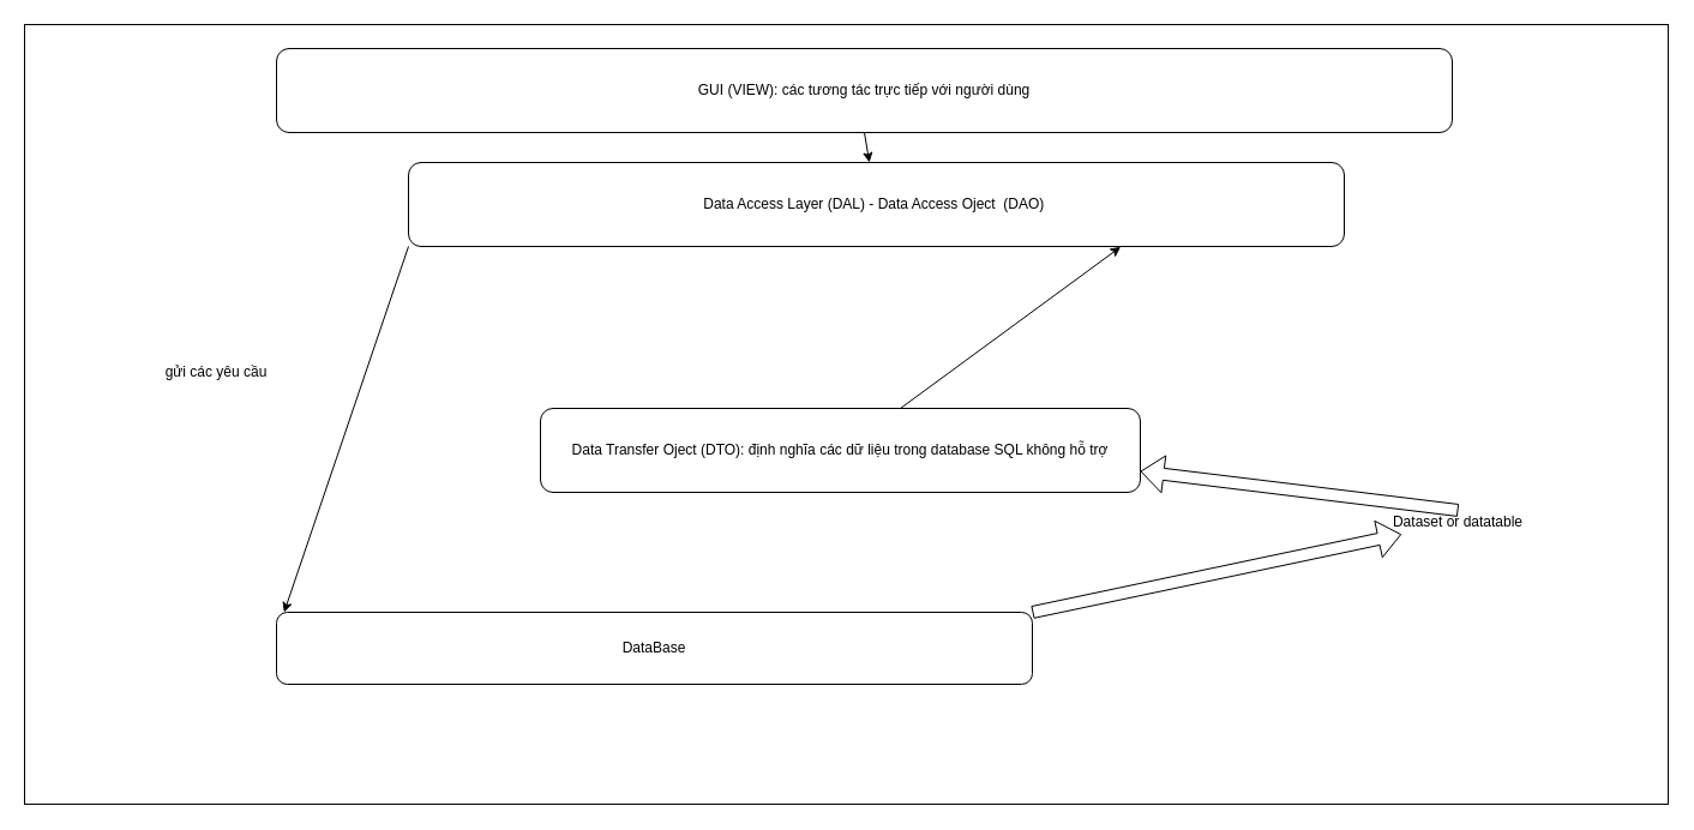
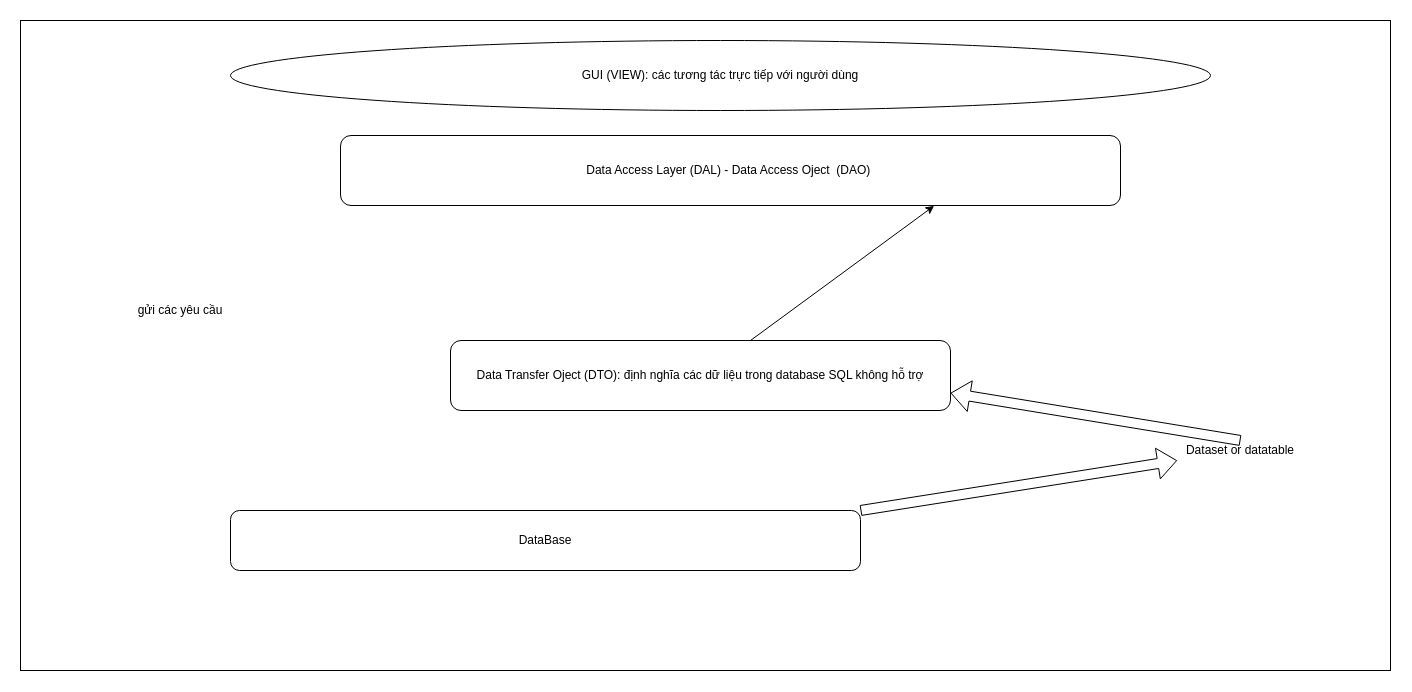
- <mxCell id="3" value="GUI (VIEW): các tương tác trực tiếp với người dùng" style="rounded=1;whiteSpace=wrap;html=1;" vertex="1" parent="1"><mxGeometry x="230" y="40" width="980" height="70" as="geometry" /></mxCell>
+ <mxCell id="3" value="GUI (VIEW): các tương tác trực tiếp với người dùng" style="ellipse;whiteSpace=wrap;html=1;" vertex="1" parent="1"><mxGeometry x="230" y="40" width="980" height="70" as="geometry" /></mxCell>
- <mxCell id="7" value="" style="endArrow=classic;html=1;exitX=0.5;exitY=1;exitDx=0;exitDy=0;" edge="1" parent="1" source="3" target="4"><mxGeometry width="50" height="50" relative="1" as="geometry"><mxPoint x="710" y="340" as="sourcePoint" /><mxPoint x="760" y="290" as="targetPoint" /></mxGeometry></mxCell>
- <mxCell id="8" value="" style="endArrow=classic;html=1;exitX=0;exitY=1;exitDx=0;exitDy=0;entryX=0.01;entryY=0;entryDx=0;entryDy=0;entryPerimeter=0;" edge="1" parent="1" source="4" target="6"><mxGeometry width="50" height="50" relative="1" as="geometry"><mxPoint x="750" y="340" as="sourcePoint" /><mxPoint x="800" y="290" as="targetPoint" /></mxGeometry></mxCell>
- <mxCell id="11" value="Dataset or datatable" style="text;html=1;strokeColor=none;fillColor=none;align=center;verticalAlign=middle;whiteSpace=wrap;rounded=0;" vertex="1" parent="1"><mxGeometry x="1135" y="425" width="160" height="20" as="geometry" /></mxCell>
+ <mxCell id="11" value="Dataset or datatable" style="text;html=1;strokeColor=none;fillColor=none;align=center;verticalAlign=middle;whiteSpace=wrap;rounded=0;" vertex="1" parent="1"><mxGeometry x="1160" y="440" width="160" height="20" as="geometry" /></mxCell>
